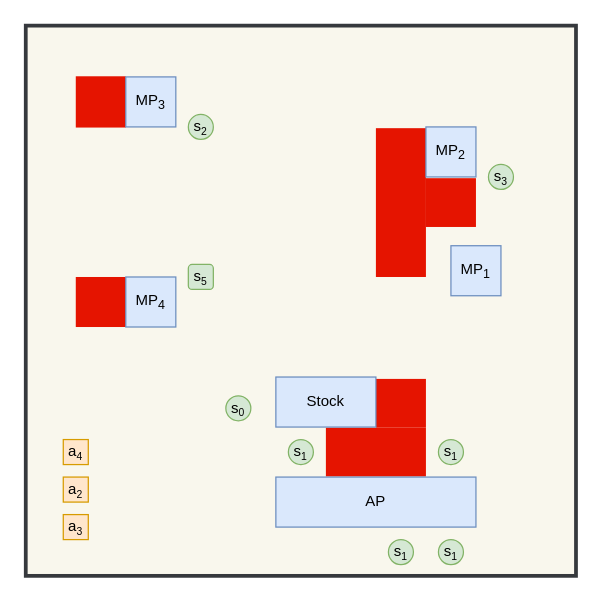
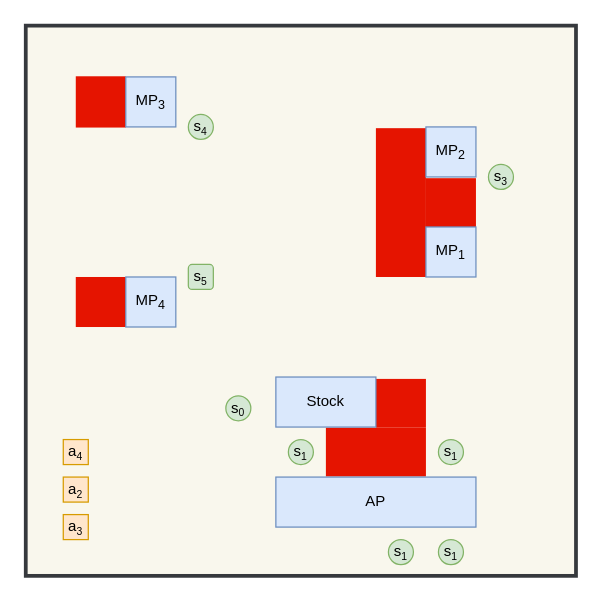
- <mxCell id="24" value="s&lt;span style=&quot;font-size: 10px&quot;&gt;&lt;sub&gt;2&lt;/sub&gt;&lt;/span&gt;" style="ellipse;whiteSpace=wrap;html=1;aspect=fixed;fillColor=#d5e8d4;strokeColor=#82b366;" parent="1" vertex="1"><mxGeometry x="150" y="91" width="20" height="20" as="geometry" /></mxCell>
+ <mxCell id="24" value="s&lt;span style=&quot;font-size: 10px&quot;&gt;&lt;sub&gt;4&lt;/sub&gt;&lt;/span&gt;" style="ellipse;whiteSpace=wrap;html=1;aspect=fixed;fillColor=#d5e8d4;strokeColor=#82b366;" parent="1" vertex="1"><mxGeometry x="150" y="91" width="20" height="20" as="geometry" /></mxCell>
- <mxCell id="14" value="MP&lt;sub&gt;1&lt;/sub&gt;" style="rounded=0;whiteSpace=wrap;html=1;fillColor=#dae8fc;strokeColor=#6c8ebf;" parent="1" vertex="1"><mxGeometry x="360" y="196" width="40" height="40" as="geometry" /></mxCell>
+ <mxCell id="14" value="MP&lt;sub&gt;1&lt;/sub&gt;" style="rounded=0;whiteSpace=wrap;html=1;fillColor=#dae8fc;strokeColor=#6c8ebf;" parent="1" vertex="1"><mxGeometry x="340" y="181" width="40" height="40" as="geometry" /></mxCell>
